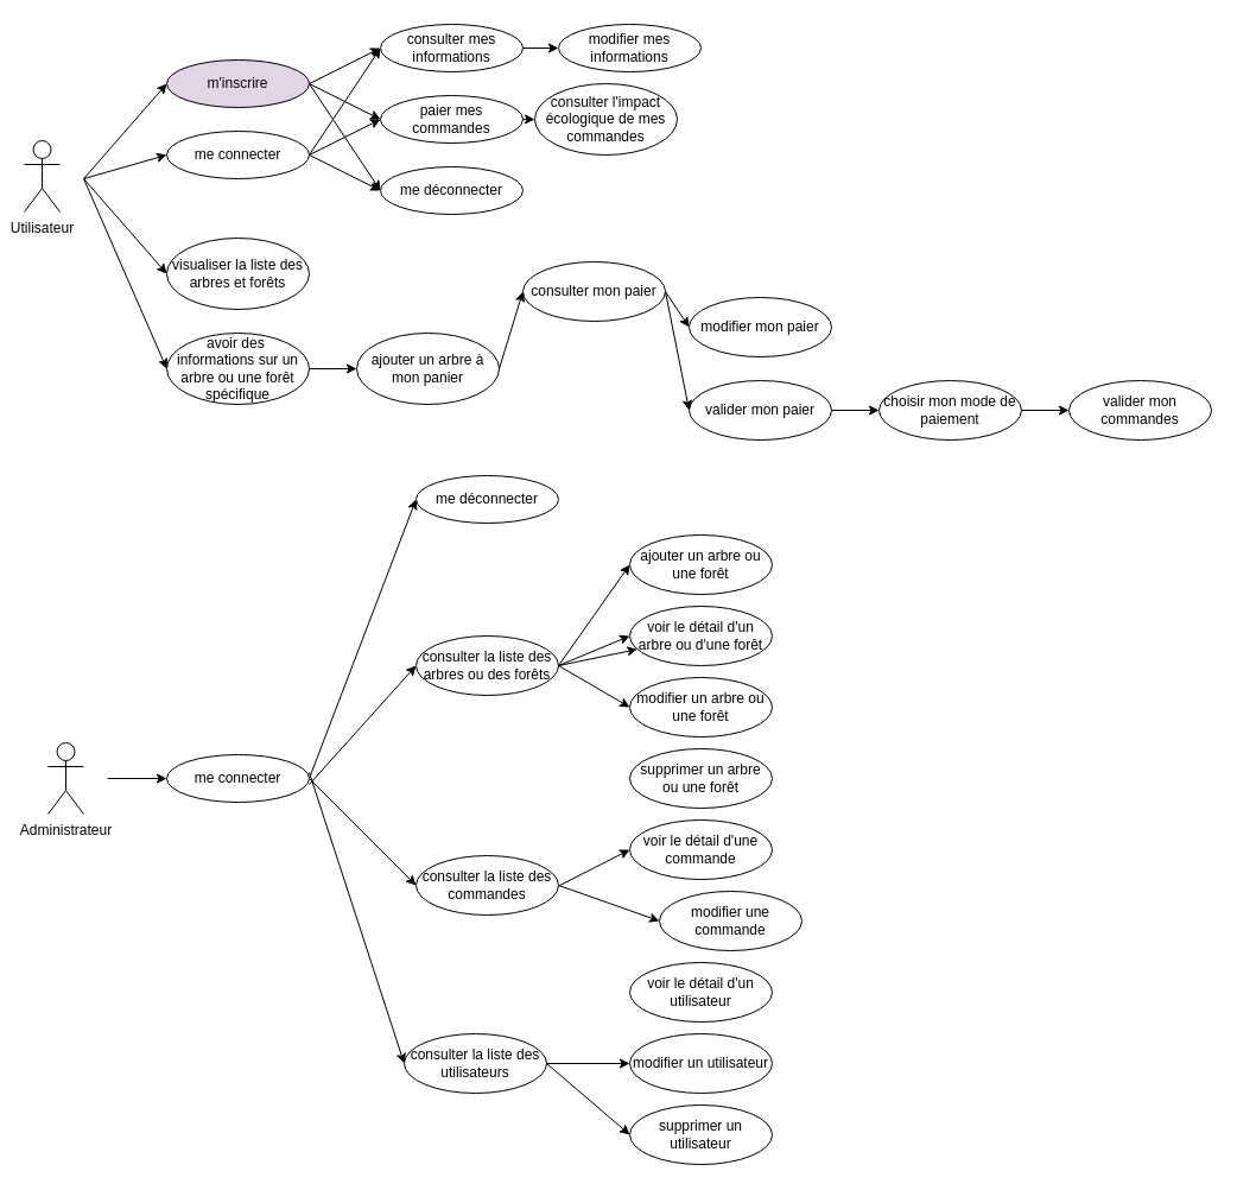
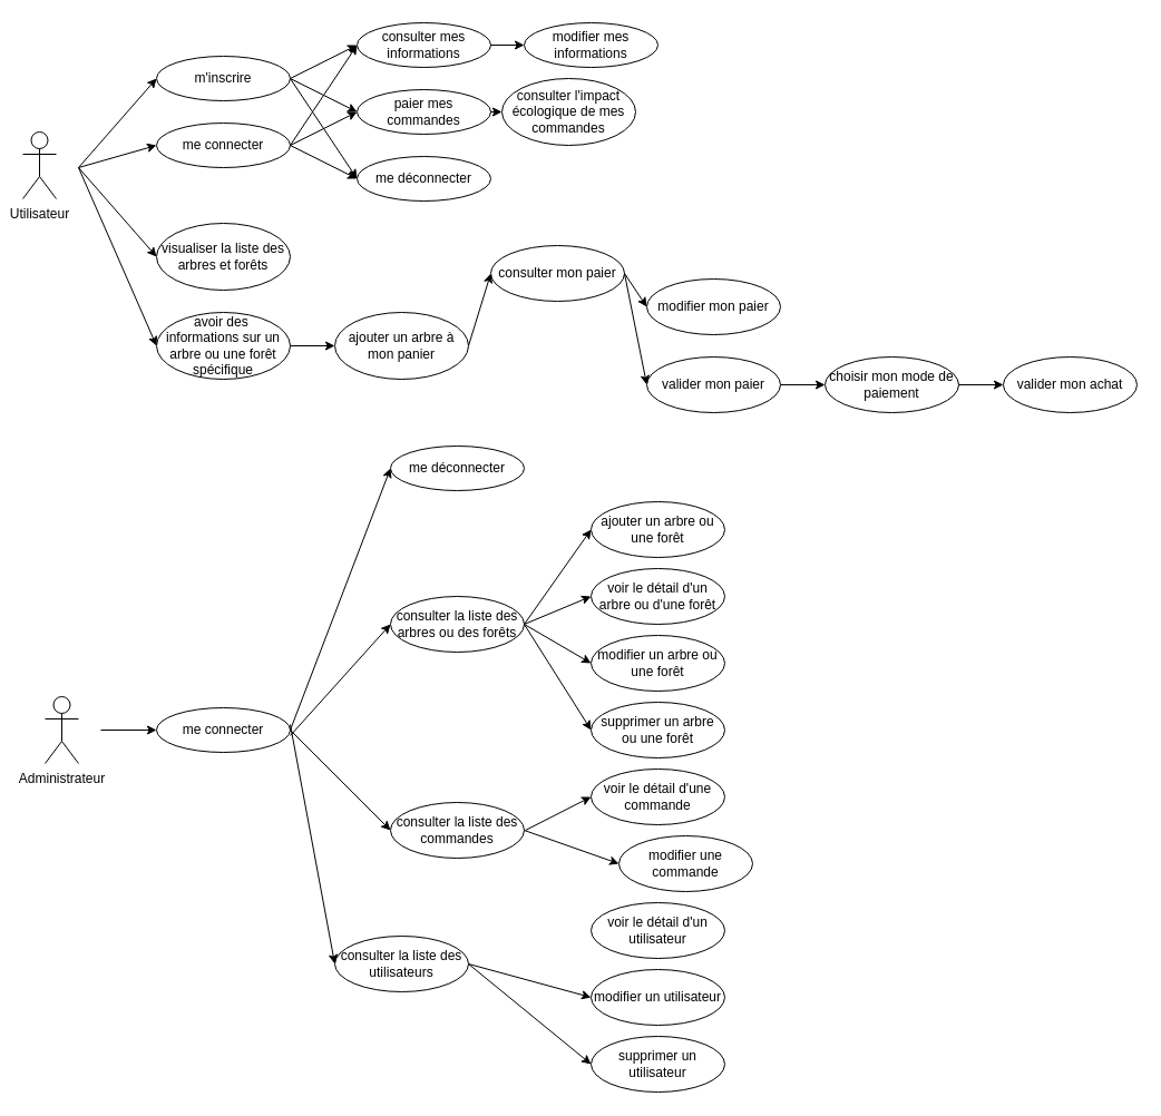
- <mxCell id="3" value="m'inscrire" style="ellipse;whiteSpace=wrap;html=1;fillColor=#e1d5e7;" vertex="1" parent="1"><mxGeometry x="140" y="50" width="120" height="40" as="geometry" /></mxCell>
+ <mxCell id="3" value="m'inscrire" style="ellipse;whiteSpace=wrap;html=1;" vertex="1" parent="1"><mxGeometry x="140" y="50" width="120" height="40" as="geometry" /></mxCell>
- <mxCell id="17" value="&lt;span style=&quot;white-space-collapse: preserve;&quot;&gt;valider mon commandes&lt;/span&gt;" style="ellipse;whiteSpace=wrap;html=1;" vertex="1" parent="1"><mxGeometry x="900" y="320" width="120" height="50" as="geometry" /></mxCell>
+ <mxCell id="17" value="&lt;span style=&quot;white-space-collapse: preserve;&quot;&gt;valider mon achat&lt;/span&gt;" style="ellipse;whiteSpace=wrap;html=1;" vertex="1" parent="1"><mxGeometry x="900" y="320" width="120" height="50" as="geometry" /></mxCell>
- <mxCell id="53" value="" style="endArrow=classic;html=1;exitX=1;exitY=0.5;exitDx=0;exitDy=0;" edge="1" parent="1" source="39" target="42"><mxGeometry width="50" height="50" relative="1" as="geometry"><mxPoint x="480" y="570" as="sourcePoint" /><mxPoint x="540" y="605" as="targetPoint" /></mxGeometry></mxCell>
+ <mxCell id="53" value="" style="endArrow=classic;html=1;exitX=1;exitY=0.5;exitDx=0;exitDy=0;entryX=0;entryY=0.5;entryDx=0;entryDy=0;" edge="1" parent="1" source="39" target="44"><mxGeometry width="50" height="50" relative="1" as="geometry"><mxPoint x="480" y="570" as="sourcePoint" /><mxPoint x="540" y="605" as="targetPoint" /></mxGeometry></mxCell>
- <mxCell id="41" value="consulter la liste des utilisateurs" style="ellipse;whiteSpace=wrap;html=1;" vertex="1" parent="1"><mxGeometry x="340" y="870" width="120" height="50" as="geometry" /></mxCell>
+ <mxCell id="41" value="consulter la liste des utilisateurs" style="ellipse;whiteSpace=wrap;html=1;" vertex="1" parent="1"><mxGeometry x="300" y="840" width="120" height="50" as="geometry" /></mxCell>
